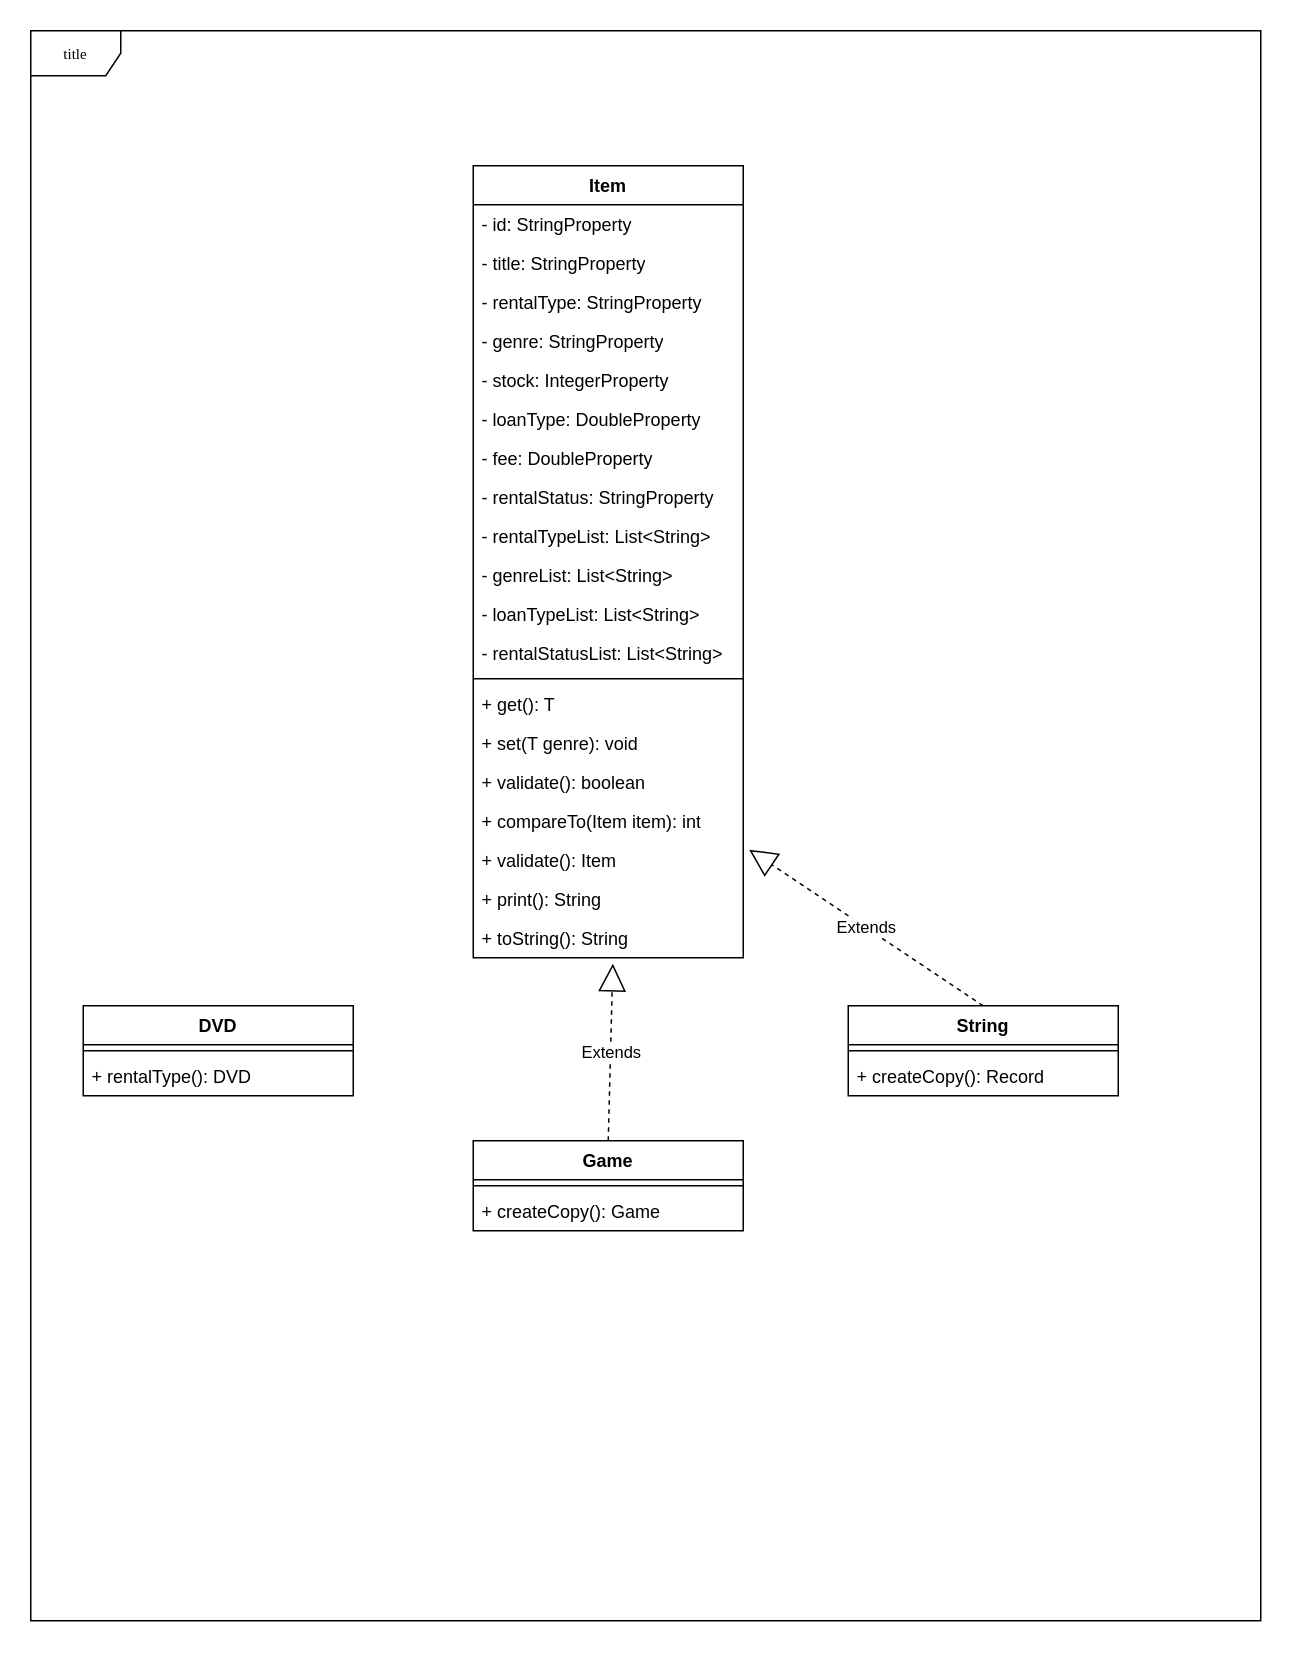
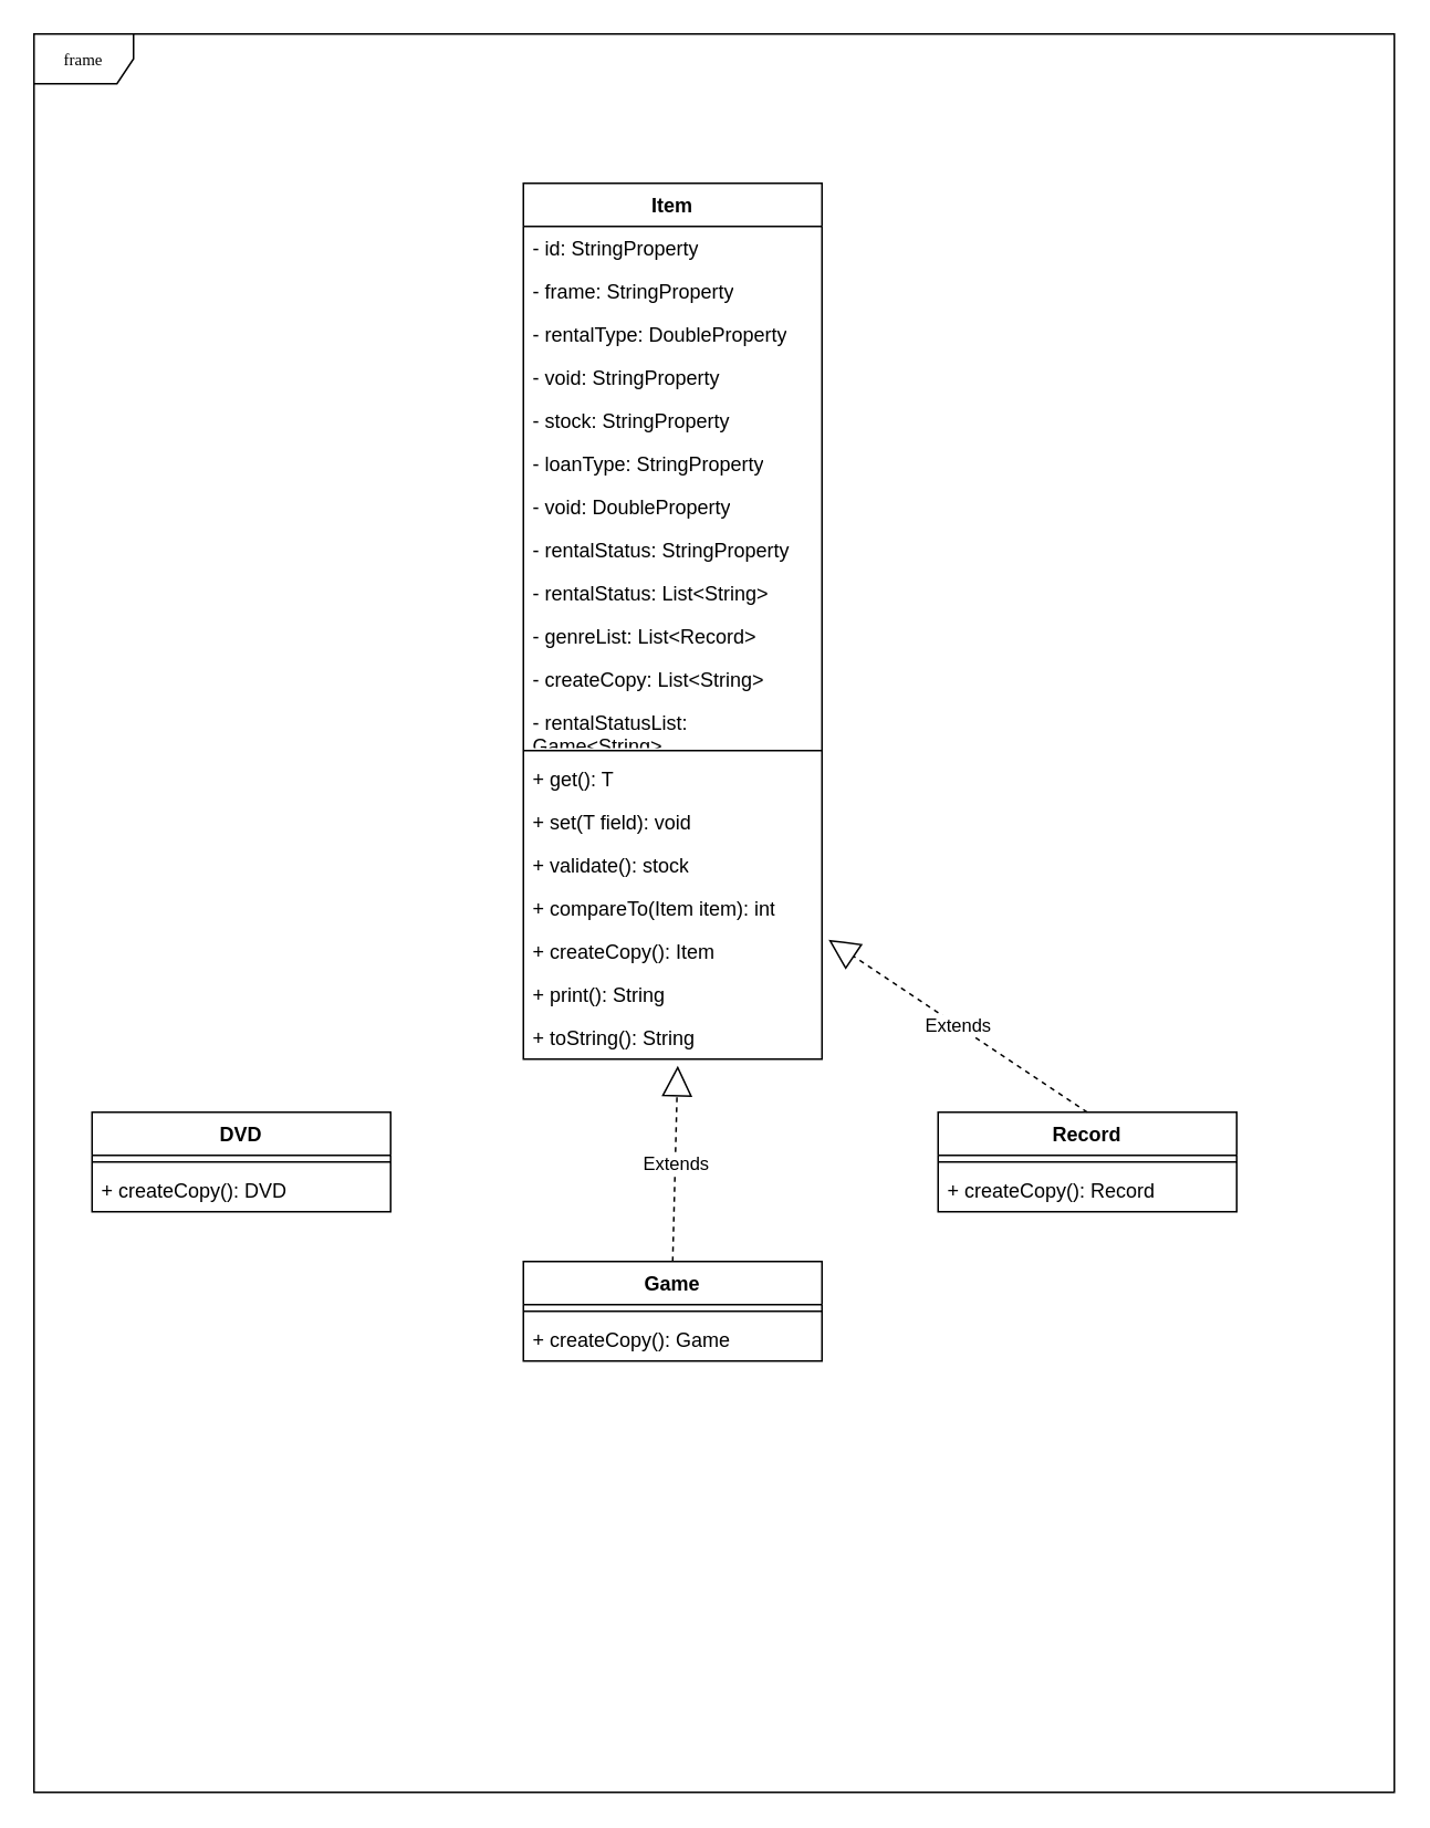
- <mxCell id="2" value="title" style="shape=umlFrame;whiteSpace=wrap;html=1;rounded=0;shadow=0;comic=0;labelBackgroundColor=none;strokeWidth=1;fontFamily=Verdana;fontSize=10;align=center;" vertex="1" parent="1"><mxGeometry x="20" y="20" width="820" height="1060" as="geometry" /></mxCell>
+ <mxCell id="2" value="frame" style="shape=umlFrame;whiteSpace=wrap;html=1;rounded=0;shadow=0;comic=0;labelBackgroundColor=none;strokeWidth=1;fontFamily=Verdana;fontSize=10;align=center;" vertex="1" parent="1"><mxGeometry x="20" y="20" width="820" height="1060" as="geometry" /></mxCell>
- <mxCell id="5" value="- title: StringProperty" style="text;html=1;strokeColor=none;fillColor=none;align=left;verticalAlign=top;spacingLeft=4;spacingRight=4;whiteSpace=wrap;overflow=hidden;rotatable=0;points=[[0,0.5],[1,0.5]];portConstraint=eastwest;" vertex="1" parent="3"><mxGeometry y="52" width="180" height="26" as="geometry" /></mxCell>
+ <mxCell id="5" value="- frame: StringProperty" style="text;html=1;strokeColor=none;fillColor=none;align=left;verticalAlign=top;spacingLeft=4;spacingRight=4;whiteSpace=wrap;overflow=hidden;rotatable=0;points=[[0,0.5],[1,0.5]];portConstraint=eastwest;" vertex="1" parent="3"><mxGeometry y="52" width="180" height="26" as="geometry" /></mxCell>
- <mxCell id="6" value="- rentalType: StringProperty" style="text;html=1;strokeColor=none;fillColor=none;align=left;verticalAlign=top;spacingLeft=4;spacingRight=4;whiteSpace=wrap;overflow=hidden;rotatable=0;points=[[0,0.5],[1,0.5]];portConstraint=eastwest;" vertex="1" parent="3"><mxGeometry y="78" width="180" height="26" as="geometry" /></mxCell>
+ <mxCell id="6" value="- rentalType: DoubleProperty" style="text;html=1;strokeColor=none;fillColor=none;align=left;verticalAlign=top;spacingLeft=4;spacingRight=4;whiteSpace=wrap;overflow=hidden;rotatable=0;points=[[0,0.5],[1,0.5]];portConstraint=eastwest;" vertex="1" parent="3"><mxGeometry y="78" width="180" height="26" as="geometry" /></mxCell>
- <mxCell id="7" value="- genre: StringProperty" style="text;html=1;strokeColor=none;fillColor=none;align=left;verticalAlign=top;spacingLeft=4;spacingRight=4;whiteSpace=wrap;overflow=hidden;rotatable=0;points=[[0,0.5],[1,0.5]];portConstraint=eastwest;" vertex="1" parent="3"><mxGeometry y="104" width="180" height="26" as="geometry" /></mxCell>
+ <mxCell id="7" value="- void: StringProperty" style="text;html=1;strokeColor=none;fillColor=none;align=left;verticalAlign=top;spacingLeft=4;spacingRight=4;whiteSpace=wrap;overflow=hidden;rotatable=0;points=[[0,0.5],[1,0.5]];portConstraint=eastwest;" vertex="1" parent="3"><mxGeometry y="104" width="180" height="26" as="geometry" /></mxCell>
- <mxCell id="8" value="- stock: IntegerProperty" style="text;html=1;strokeColor=none;fillColor=none;align=left;verticalAlign=top;spacingLeft=4;spacingRight=4;whiteSpace=wrap;overflow=hidden;rotatable=0;points=[[0,0.5],[1,0.5]];portConstraint=eastwest;" vertex="1" parent="3"><mxGeometry y="130" width="180" height="26" as="geometry" /></mxCell>
+ <mxCell id="8" value="- stock: StringProperty" style="text;html=1;strokeColor=none;fillColor=none;align=left;verticalAlign=top;spacingLeft=4;spacingRight=4;whiteSpace=wrap;overflow=hidden;rotatable=0;points=[[0,0.5],[1,0.5]];portConstraint=eastwest;" vertex="1" parent="3"><mxGeometry y="130" width="180" height="26" as="geometry" /></mxCell>
- <mxCell id="9" value="- loanType: DoubleProperty" style="text;html=1;strokeColor=none;fillColor=none;align=left;verticalAlign=top;spacingLeft=4;spacingRight=4;whiteSpace=wrap;overflow=hidden;rotatable=0;points=[[0,0.5],[1,0.5]];portConstraint=eastwest;" vertex="1" parent="3"><mxGeometry y="156" width="180" height="26" as="geometry" /></mxCell>
+ <mxCell id="9" value="- loanType: StringProperty" style="text;html=1;strokeColor=none;fillColor=none;align=left;verticalAlign=top;spacingLeft=4;spacingRight=4;whiteSpace=wrap;overflow=hidden;rotatable=0;points=[[0,0.5],[1,0.5]];portConstraint=eastwest;" vertex="1" parent="3"><mxGeometry y="156" width="180" height="26" as="geometry" /></mxCell>
- <mxCell id="10" value="- fee: DoubleProperty" style="text;html=1;strokeColor=none;fillColor=none;align=left;verticalAlign=top;spacingLeft=4;spacingRight=4;whiteSpace=wrap;overflow=hidden;rotatable=0;points=[[0,0.5],[1,0.5]];portConstraint=eastwest;" vertex="1" parent="3"><mxGeometry y="182" width="180" height="26" as="geometry" /></mxCell>
+ <mxCell id="10" value="- void: DoubleProperty" style="text;html=1;strokeColor=none;fillColor=none;align=left;verticalAlign=top;spacingLeft=4;spacingRight=4;whiteSpace=wrap;overflow=hidden;rotatable=0;points=[[0,0.5],[1,0.5]];portConstraint=eastwest;" vertex="1" parent="3"><mxGeometry y="182" width="180" height="26" as="geometry" /></mxCell>
- <mxCell id="12" value="- rentalTypeList: List&amp;lt;String&amp;gt;" style="text;html=1;strokeColor=none;fillColor=none;align=left;verticalAlign=top;spacingLeft=4;spacingRight=4;whiteSpace=wrap;overflow=hidden;rotatable=0;points=[[0,0.5],[1,0.5]];portConstraint=eastwest;" vertex="1" parent="3"><mxGeometry y="234" width="180" height="26" as="geometry" /></mxCell>
+ <mxCell id="12" value="- rentalStatus: List&amp;lt;String&amp;gt;" style="text;html=1;strokeColor=none;fillColor=none;align=left;verticalAlign=top;spacingLeft=4;spacingRight=4;whiteSpace=wrap;overflow=hidden;rotatable=0;points=[[0,0.5],[1,0.5]];portConstraint=eastwest;" vertex="1" parent="3"><mxGeometry y="234" width="180" height="26" as="geometry" /></mxCell>
- <mxCell id="13" value="- genreList: List&amp;lt;String&amp;gt;" style="text;html=1;strokeColor=none;fillColor=none;align=left;verticalAlign=top;spacingLeft=4;spacingRight=4;whiteSpace=wrap;overflow=hidden;rotatable=0;points=[[0,0.5],[1,0.5]];portConstraint=eastwest;" vertex="1" parent="3"><mxGeometry y="260" width="180" height="26" as="geometry" /></mxCell>
+ <mxCell id="13" value="- genreList: List&amp;lt;Record&amp;gt;" style="text;html=1;strokeColor=none;fillColor=none;align=left;verticalAlign=top;spacingLeft=4;spacingRight=4;whiteSpace=wrap;overflow=hidden;rotatable=0;points=[[0,0.5],[1,0.5]];portConstraint=eastwest;" vertex="1" parent="3"><mxGeometry y="260" width="180" height="26" as="geometry" /></mxCell>
- <mxCell id="14" value="- loanTypeList: List&amp;lt;String&amp;gt;" style="text;html=1;strokeColor=none;fillColor=none;align=left;verticalAlign=top;spacingLeft=4;spacingRight=4;whiteSpace=wrap;overflow=hidden;rotatable=0;points=[[0,0.5],[1,0.5]];portConstraint=eastwest;" vertex="1" parent="3"><mxGeometry y="286" width="180" height="26" as="geometry" /></mxCell>
+ <mxCell id="14" value="- createCopy: List&amp;lt;String&amp;gt;" style="text;html=1;strokeColor=none;fillColor=none;align=left;verticalAlign=top;spacingLeft=4;spacingRight=4;whiteSpace=wrap;overflow=hidden;rotatable=0;points=[[0,0.5],[1,0.5]];portConstraint=eastwest;" vertex="1" parent="3"><mxGeometry y="286" width="180" height="26" as="geometry" /></mxCell>
- <mxCell id="15" value="- rentalStatusList: List&amp;lt;String&amp;gt;" style="text;html=1;strokeColor=none;fillColor=none;align=left;verticalAlign=top;spacingLeft=4;spacingRight=4;whiteSpace=wrap;overflow=hidden;rotatable=0;points=[[0,0.5],[1,0.5]];portConstraint=eastwest;" vertex="1" parent="3"><mxGeometry y="312" width="180" height="26" as="geometry" /></mxCell>
+ <mxCell id="15" value="- rentalStatusList: Game&amp;lt;String&amp;gt;" style="text;html=1;strokeColor=none;fillColor=none;align=left;verticalAlign=top;spacingLeft=4;spacingRight=4;whiteSpace=wrap;overflow=hidden;rotatable=0;points=[[0,0.5],[1,0.5]];portConstraint=eastwest;" vertex="1" parent="3"><mxGeometry y="312" width="180" height="26" as="geometry" /></mxCell>
- <mxCell id="18" value="+ set(T genre): void" style="text;strokeColor=none;fillColor=none;align=left;verticalAlign=top;spacingLeft=4;spacingRight=4;overflow=hidden;rotatable=0;points=[[0,0.5],[1,0.5]];portConstraint=eastwest;whiteSpace=wrap;html=1;" vertex="1" parent="3"><mxGeometry y="372" width="180" height="26" as="geometry" /></mxCell>
+ <mxCell id="18" value="+ set(T field): void" style="text;strokeColor=none;fillColor=none;align=left;verticalAlign=top;spacingLeft=4;spacingRight=4;overflow=hidden;rotatable=0;points=[[0,0.5],[1,0.5]];portConstraint=eastwest;whiteSpace=wrap;html=1;" vertex="1" parent="3"><mxGeometry y="372" width="180" height="26" as="geometry" /></mxCell>
- <mxCell id="19" value="+ validate(): boolean" style="text;strokeColor=none;fillColor=none;align=left;verticalAlign=top;spacingLeft=4;spacingRight=4;overflow=hidden;rotatable=0;points=[[0,0.5],[1,0.5]];portConstraint=eastwest;whiteSpace=wrap;html=1;" vertex="1" parent="3"><mxGeometry y="398" width="180" height="26" as="geometry" /></mxCell>
+ <mxCell id="19" value="+ validate(): stock" style="text;strokeColor=none;fillColor=none;align=left;verticalAlign=top;spacingLeft=4;spacingRight=4;overflow=hidden;rotatable=0;points=[[0,0.5],[1,0.5]];portConstraint=eastwest;whiteSpace=wrap;html=1;" vertex="1" parent="3"><mxGeometry y="398" width="180" height="26" as="geometry" /></mxCell>
- <mxCell id="21" value="+ validate(): Item" style="text;strokeColor=none;fillColor=none;align=left;verticalAlign=top;spacingLeft=4;spacingRight=4;overflow=hidden;rotatable=0;points=[[0,0.5],[1,0.5]];portConstraint=eastwest;whiteSpace=wrap;html=1;" vertex="1" parent="3"><mxGeometry y="450" width="180" height="26" as="geometry" /></mxCell>
+ <mxCell id="21" value="+ createCopy(): Item" style="text;strokeColor=none;fillColor=none;align=left;verticalAlign=top;spacingLeft=4;spacingRight=4;overflow=hidden;rotatable=0;points=[[0,0.5],[1,0.5]];portConstraint=eastwest;whiteSpace=wrap;html=1;" vertex="1" parent="3"><mxGeometry y="450" width="180" height="26" as="geometry" /></mxCell>
- <mxCell id="30" value="String" style="swimlane;fontStyle=1;align=center;verticalAlign=top;childLayout=stackLayout;horizontal=1;startSize=26;horizontalStack=0;resizeParent=1;resizeParentMax=0;resizeLast=0;collapsible=1;marginBottom=0;whiteSpace=wrap;html=1;" vertex="1" parent="1"><mxGeometry x="565" y="670" width="180" height="60" as="geometry" /></mxCell>
+ <mxCell id="30" value="Record" style="swimlane;fontStyle=1;align=center;verticalAlign=top;childLayout=stackLayout;horizontal=1;startSize=26;horizontalStack=0;resizeParent=1;resizeParentMax=0;resizeLast=0;collapsible=1;marginBottom=0;whiteSpace=wrap;html=1;" vertex="1" parent="1"><mxGeometry x="565" y="670" width="180" height="60" as="geometry" /></mxCell>
- <mxCell id="26" value="+ rentalType(): DVD" style="text;strokeColor=none;fillColor=none;align=left;verticalAlign=top;spacingLeft=4;spacingRight=4;overflow=hidden;rotatable=0;points=[[0,0.5],[1,0.5]];portConstraint=eastwest;whiteSpace=wrap;html=1;" vertex="1" parent="24"><mxGeometry y="34" width="180" height="26" as="geometry" /></mxCell>
+ <mxCell id="26" value="+ createCopy(): DVD" style="text;strokeColor=none;fillColor=none;align=left;verticalAlign=top;spacingLeft=4;spacingRight=4;overflow=hidden;rotatable=0;points=[[0,0.5],[1,0.5]];portConstraint=eastwest;whiteSpace=wrap;html=1;" vertex="1" parent="24"><mxGeometry y="34" width="180" height="26" as="geometry" /></mxCell>
